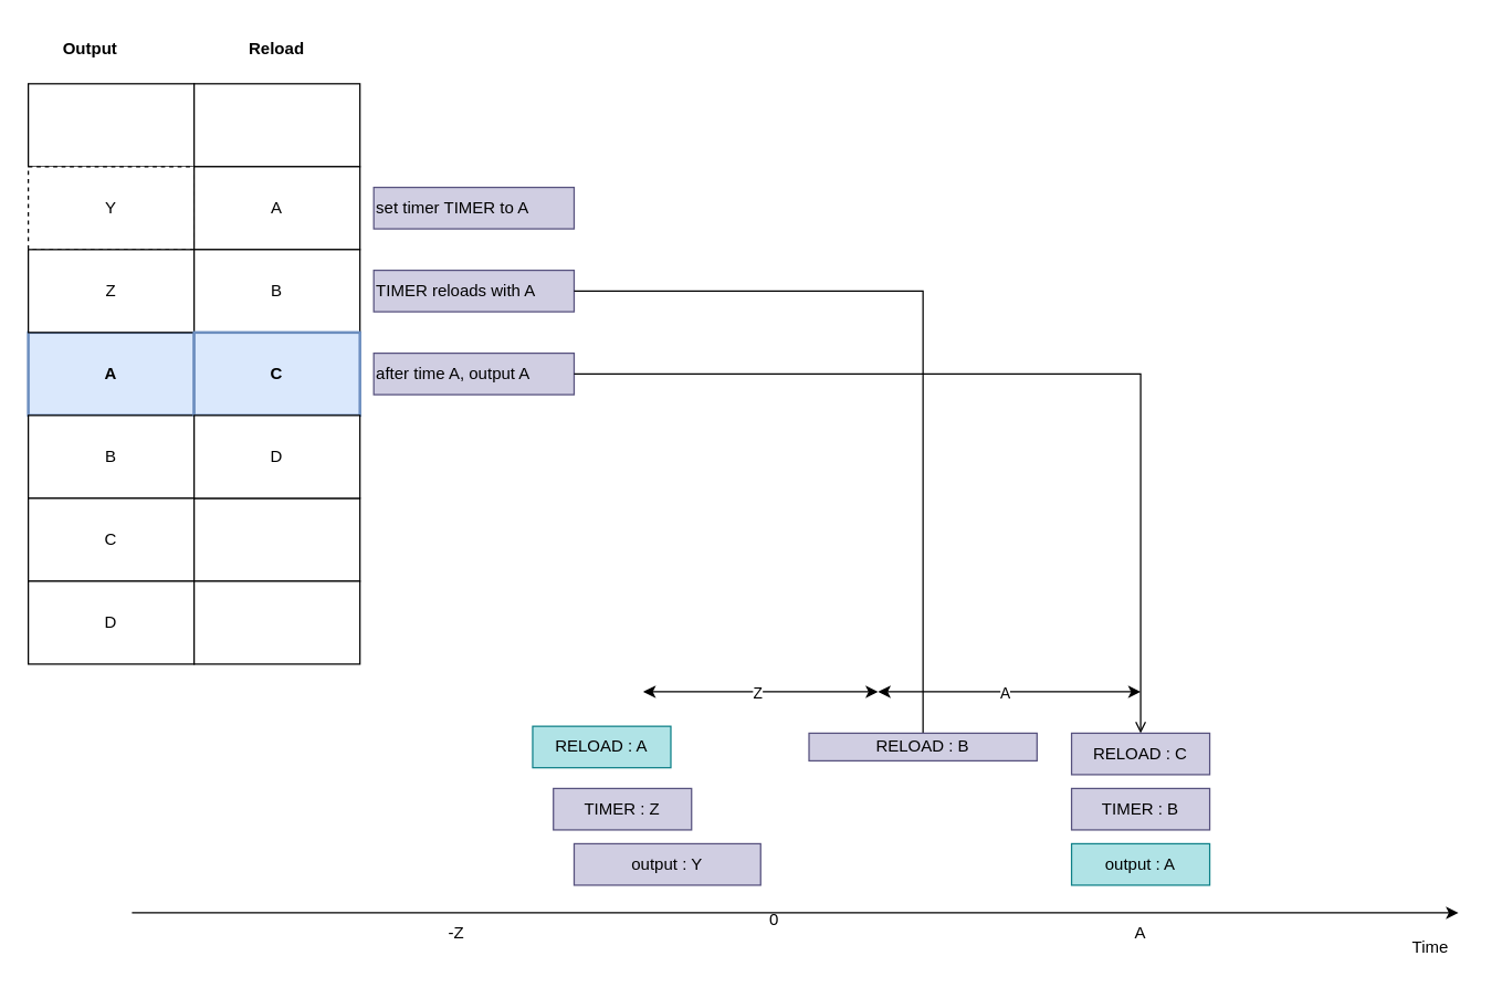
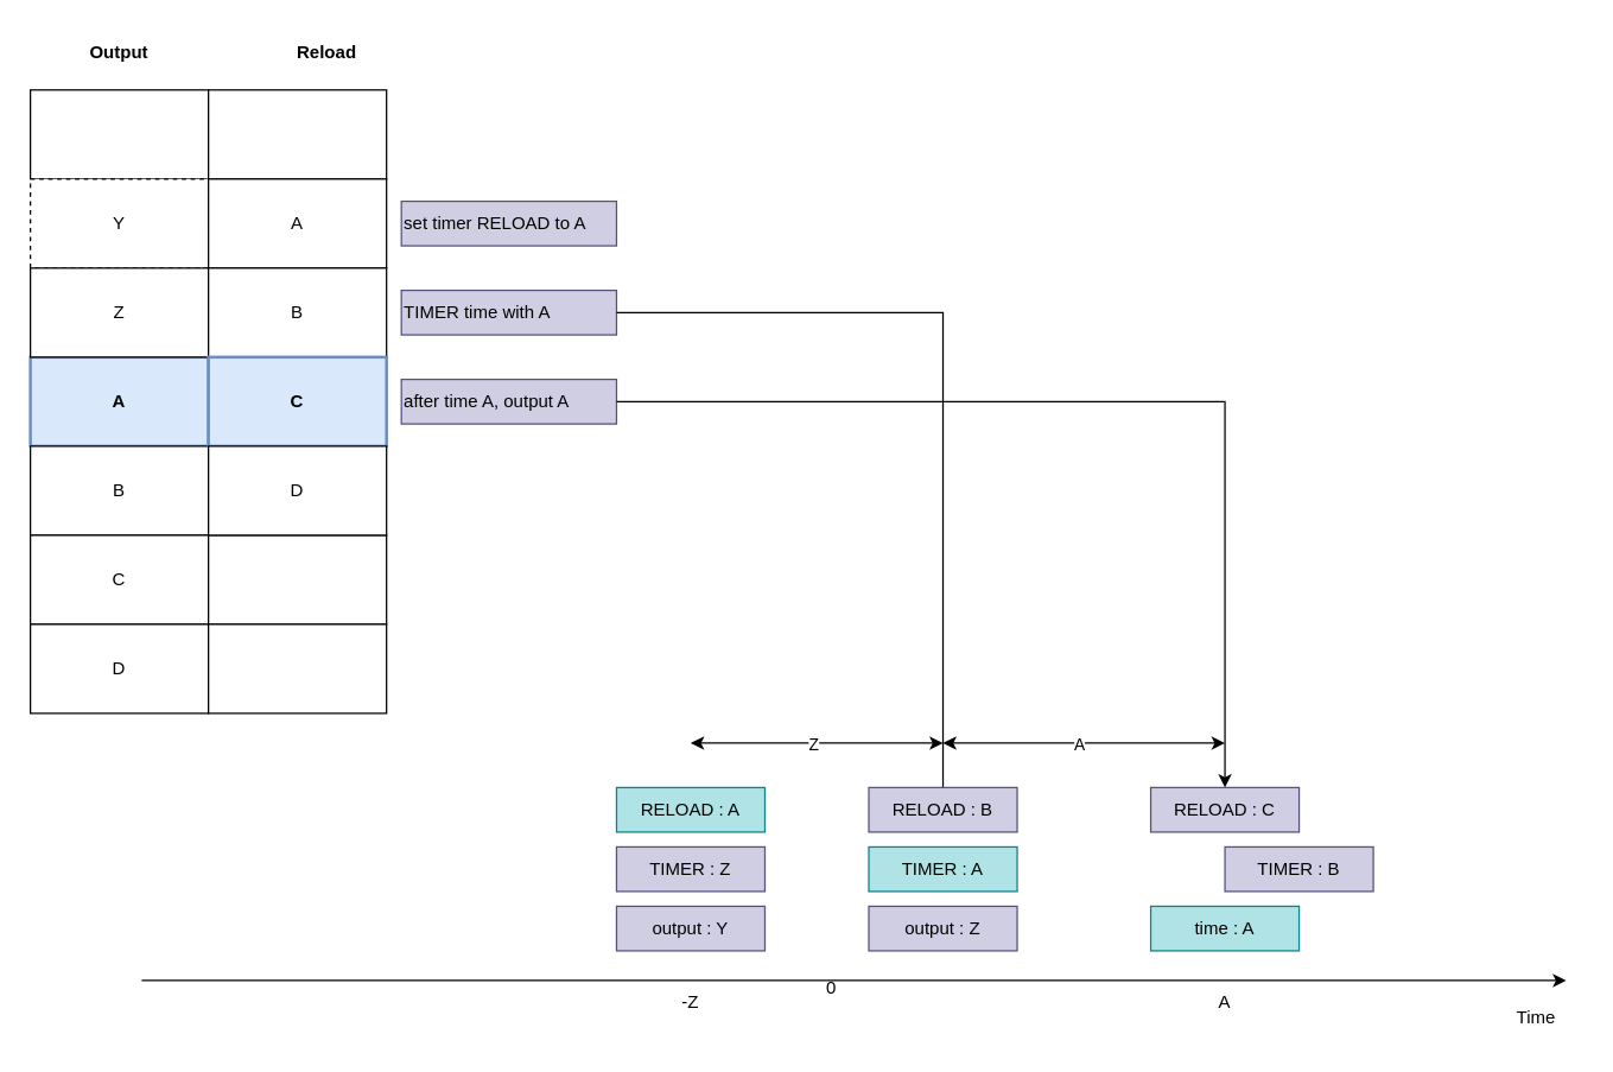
- <mxCell id="12" value="Output" style="text;html=1;strokeColor=none;fillColor=none;align=center;verticalAlign=middle;whiteSpace=wrap;rounded=0;fontStyle=1" vertex="1" parent="1"><mxGeometry x="35" y="20" width="60" height="30" as="geometry" /></mxCell>
+ <mxCell id="12" value="Output" style="text;html=1;strokeColor=none;fillColor=none;align=center;verticalAlign=middle;whiteSpace=wrap;rounded=0;fontStyle=1" vertex="1" parent="1"><mxGeometry x="50" y="20" width="60" height="30" as="geometry" /></mxCell>
- <mxCell id="13" value="Reload" style="text;html=1;strokeColor=none;fillColor=none;align=center;verticalAlign=middle;whiteSpace=wrap;rounded=0;fontStyle=1" vertex="1" parent="1"><mxGeometry x="170" y="20" width="60" height="30" as="geometry" /></mxCell>
+ <mxCell id="13" value="Reload" style="text;html=1;strokeColor=none;fillColor=none;align=center;verticalAlign=middle;whiteSpace=wrap;rounded=0;fontStyle=1" vertex="1" parent="1"><mxGeometry x="190" y="20" width="60" height="30" as="geometry" /></mxCell>
- <mxCell id="20" value="set timer TIMER to A" style="text;html=1;align=left;verticalAlign=middle;whiteSpace=wrap;rounded=0;fillColor=#d0cee2;strokeColor=#56517e;" vertex="1" parent="1"><mxGeometry x="270" y="135" width="145" height="30" as="geometry" /></mxCell>
+ <mxCell id="20" value="set timer RELOAD to A" style="text;html=1;align=left;verticalAlign=middle;whiteSpace=wrap;rounded=0;fillColor=#d0cee2;strokeColor=#56517e;" vertex="1" parent="1"><mxGeometry x="270" y="135" width="145" height="30" as="geometry" /></mxCell>
- <mxCell id="19" value="TIMER reloads with A" style="text;html=1;strokeColor=#56517e;fillColor=#d0cee2;align=left;verticalAlign=middle;whiteSpace=wrap;rounded=0;" vertex="1" parent="1"><mxGeometry x="270" y="195" width="145" height="30" as="geometry" /></mxCell>
+ <mxCell id="19" value="TIMER time with A" style="text;html=1;strokeColor=#56517e;fillColor=#d0cee2;align=left;verticalAlign=middle;whiteSpace=wrap;rounded=0;" vertex="1" parent="1"><mxGeometry x="270" y="195" width="145" height="30" as="geometry" /></mxCell>
- <mxCell id="23" value="" style="endArrow=open;html=1;rounded=0;edgeStyle=orthogonalEdgeStyle;" edge="1" parent="1" source="18" target="34"><mxGeometry width="50" height="50" relative="1" as="geometry"><mxPoint x="580" y="170" as="sourcePoint" /><mxPoint x="875" y="660" as="targetPoint" /></mxGeometry></mxCell>
+ <mxCell id="23" value="" style="endArrow=classic;html=1;rounded=0;edgeStyle=orthogonalEdgeStyle;" edge="1" parent="1" source="18" target="34"><mxGeometry width="50" height="50" relative="1" as="geometry"><mxPoint x="580" y="170" as="sourcePoint" /><mxPoint x="875" y="660" as="targetPoint" /></mxGeometry></mxCell>
- <mxCell id="28" value="RELOAD : A" style="text;html=1;align=center;verticalAlign=middle;whiteSpace=wrap;rounded=0;fillColor=#b0e3e6;strokeColor=#0e8088;" vertex="1" parent="1"><mxGeometry x="385" y="525" width="100" height="30" as="geometry" /></mxCell>
+ <mxCell id="28" value="RELOAD : A" style="text;html=1;align=center;verticalAlign=middle;whiteSpace=wrap;rounded=0;fillColor=#b0e3e6;strokeColor=#0e8088;" vertex="1" parent="1"><mxGeometry x="415" y="530" width="100" height="30" as="geometry" /></mxCell>
- <mxCell id="31" value="RELOAD : B" style="text;html=1;align=center;verticalAlign=middle;whiteSpace=wrap;rounded=0;fillColor=#d0cee2;strokeColor=#56517e;" vertex="1" parent="1"><mxGeometry x="585" y="530" width="165" height="20" as="geometry" /></mxCell>
+ <mxCell id="31" value="RELOAD : B" style="text;html=1;align=center;verticalAlign=middle;whiteSpace=wrap;rounded=0;fillColor=#d0cee2;strokeColor=#56517e;" vertex="1" parent="1"><mxGeometry x="585" y="530" width="100" height="30" as="geometry" /></mxCell>
- <mxCell id="29" value="TIMER : Z" style="text;html=1;align=center;verticalAlign=middle;whiteSpace=wrap;rounded=0;fillColor=#d0cee2;strokeColor=#56517e;" vertex="1" parent="1"><mxGeometry x="400" y="570" width="100" height="30" as="geometry" /></mxCell>
+ <mxCell id="29" value="TIMER : Z" style="text;html=1;align=center;verticalAlign=middle;whiteSpace=wrap;rounded=0;fillColor=#d0cee2;strokeColor=#56517e;" vertex="1" parent="1"><mxGeometry x="415" y="570" width="100" height="30" as="geometry" /></mxCell>
+ <mxCell id="32" value="TIMER : A" style="text;html=1;align=center;verticalAlign=middle;whiteSpace=wrap;rounded=0;fillColor=#b0e3e6;strokeColor=#0e8088;" vertex="1" parent="1"><mxGeometry x="585" y="570" width="100" height="30" as="geometry" /></mxCell>
- <mxCell id="35" value="TIMER : B" style="text;html=1;align=center;verticalAlign=middle;whiteSpace=wrap;rounded=0;fillColor=#d0cee2;strokeColor=#56517e;" vertex="1" parent="1"><mxGeometry x="775" y="570" width="100" height="30" as="geometry" /></mxCell>
+ <mxCell id="35" value="TIMER : B" style="text;html=1;align=center;verticalAlign=middle;whiteSpace=wrap;rounded=0;fillColor=#d0cee2;strokeColor=#56517e;" vertex="1" parent="1"><mxGeometry x="825" y="570" width="100" height="30" as="geometry" /></mxCell>
- <mxCell id="30" value="output : Y" style="text;html=1;align=center;verticalAlign=middle;whiteSpace=wrap;rounded=0;fillColor=#d0cee2;strokeColor=#56517e;" vertex="1" parent="1"><mxGeometry x="415" y="610" width="135" height="30" as="geometry" /></mxCell>
+ <mxCell id="30" value="output : Y" style="text;html=1;align=center;verticalAlign=middle;whiteSpace=wrap;rounded=0;fillColor=#d0cee2;strokeColor=#56517e;" vertex="1" parent="1"><mxGeometry x="415" y="610" width="100" height="30" as="geometry" /></mxCell>
+ <mxCell id="33" value="output : Z" style="text;html=1;align=center;verticalAlign=middle;whiteSpace=wrap;rounded=0;fillColor=#d0cee2;strokeColor=#56517e;" vertex="1" parent="1"><mxGeometry x="585" y="610" width="100" height="30" as="geometry" /></mxCell>
- <mxCell id="36" value="output : A" style="text;html=1;align=center;verticalAlign=middle;whiteSpace=wrap;rounded=0;fillColor=#b0e3e6;strokeColor=#0e8088;" vertex="1" parent="1"><mxGeometry x="775" y="610" width="100" height="30" as="geometry" /></mxCell>
+ <mxCell id="36" value="time : A" style="text;html=1;align=center;verticalAlign=middle;whiteSpace=wrap;rounded=0;fillColor=#b0e3e6;strokeColor=#0e8088;" vertex="1" parent="1"><mxGeometry x="775" y="610" width="100" height="30" as="geometry" /></mxCell>
- <mxCell id="26" value="-Z" style="text;html=1;strokeColor=none;fillColor=none;align=center;verticalAlign=middle;whiteSpace=wrap;rounded=0;" vertex="1" parent="1"><mxGeometry x="300" y="660" width="60" height="30" as="geometry" /></mxCell>
+ <mxCell id="26" value="-Z" style="text;html=1;strokeColor=none;fillColor=none;align=center;verticalAlign=middle;whiteSpace=wrap;rounded=0;" vertex="1" parent="1"><mxGeometry x="435" y="660" width="60" height="30" as="geometry" /></mxCell>
